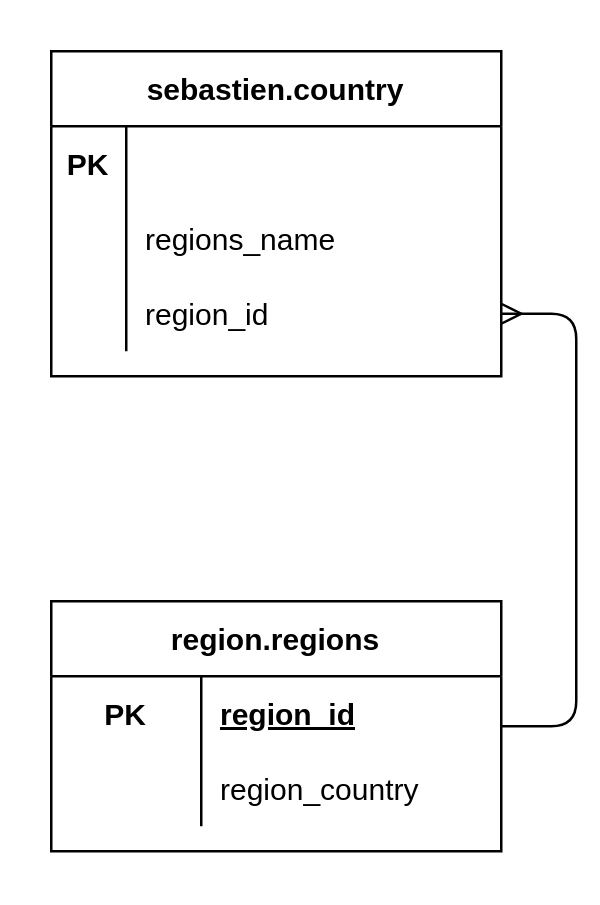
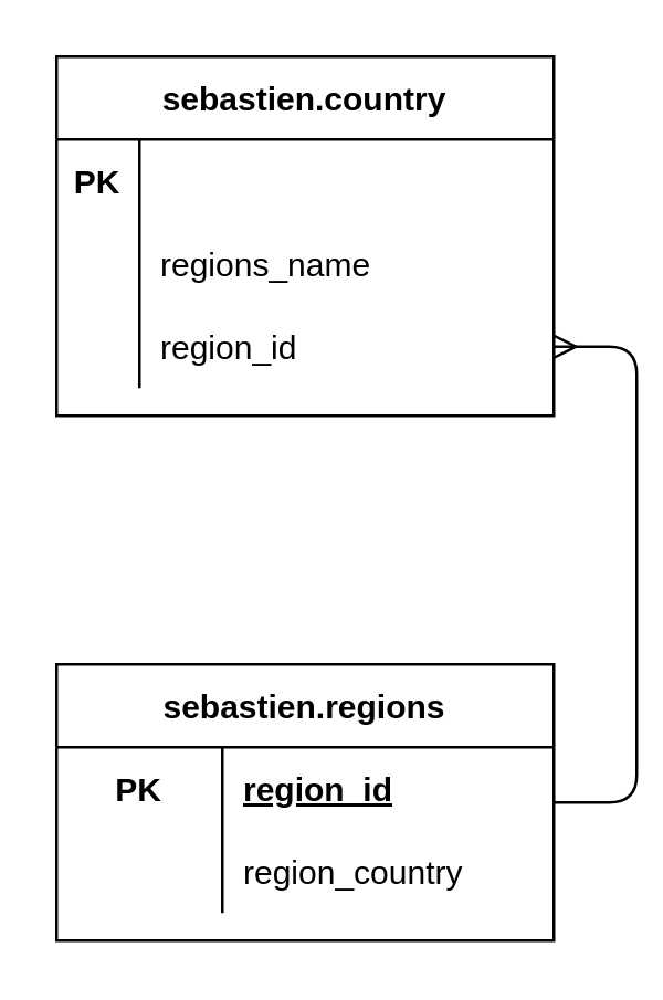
- <mxCell id="2" value="region.regions" style="shape=table;startSize=30;container=1;collapsible=1;childLayout=tableLayout;fixedRows=1;rowLines=0;fontStyle=1;align=center;resizeLast=1;" vertex="1" parent="1"><mxGeometry x="20" y="240" width="180" height="100" as="geometry" /></mxCell>
+ <mxCell id="2" value="sebastien.regions" style="shape=table;startSize=30;container=1;collapsible=1;childLayout=tableLayout;fixedRows=1;rowLines=0;fontStyle=1;align=center;resizeLast=1;" vertex="1" parent="1"><mxGeometry x="20" y="240" width="180" height="100" as="geometry" /></mxCell>
